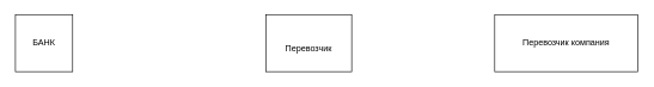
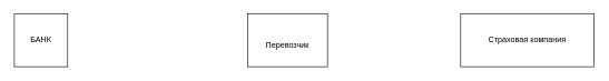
- <mxCell id="4" value="Перевозчик компания" style="rounded=0;whiteSpace=wrap;html=1;" vertex="1" parent="1"><mxGeometry x="690" y="20" width="200" height="80" as="geometry" /></mxCell>
+ <mxCell id="4" value="Страховая компания" style="rounded=0;whiteSpace=wrap;html=1;" vertex="1" parent="1"><mxGeometry x="690" y="20" width="200" height="80" as="geometry" /></mxCell>
